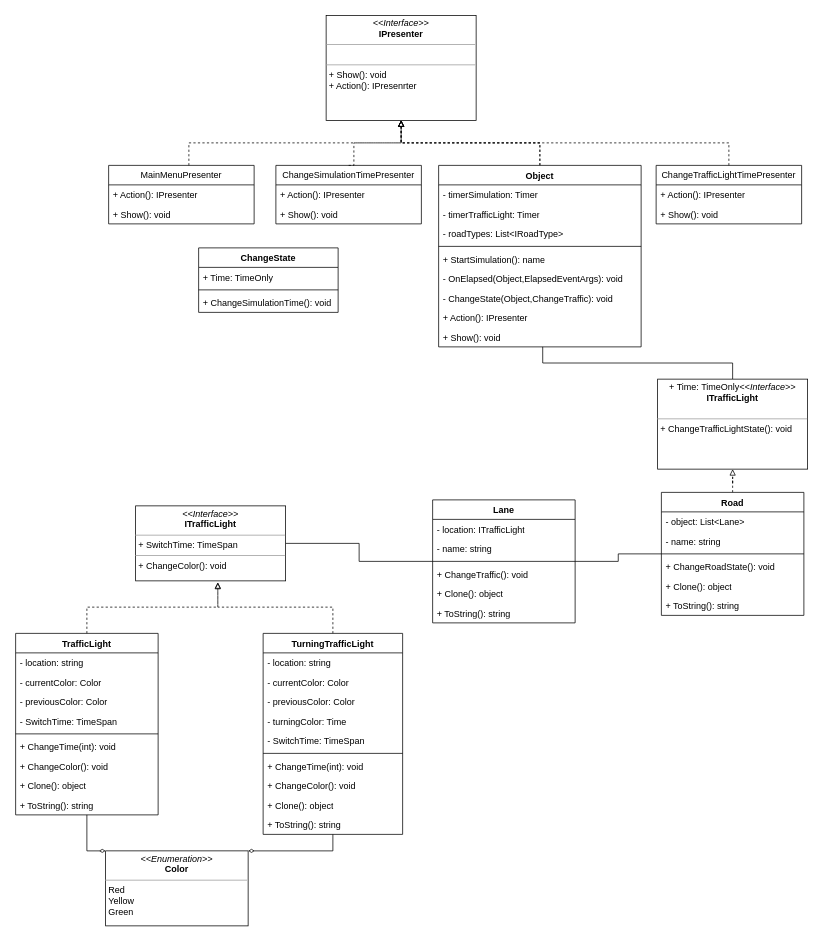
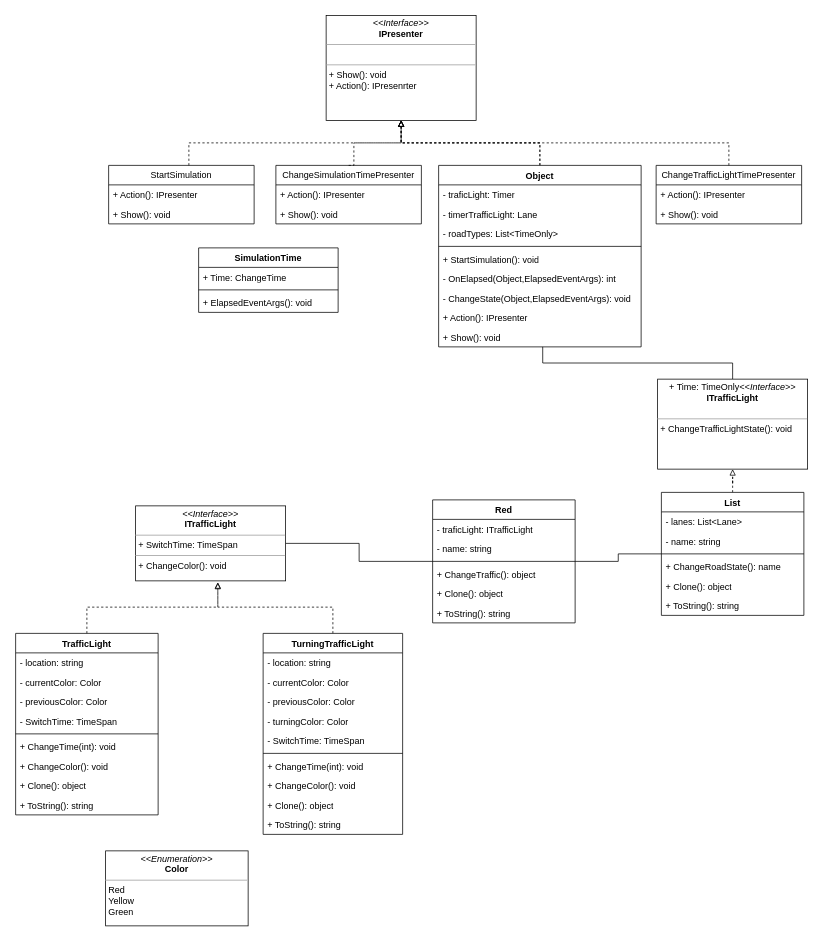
- <mxCell id="56" value="MainMenuPresenter" style="swimlane;fontStyle=0;childLayout=stackLayout;horizontal=1;startSize=26;fillColor=none;horizontalStack=0;resizeParent=1;resizeParentMax=0;resizeLast=0;collapsible=1;marginBottom=0;whiteSpace=wrap;html=1;" vertex="1" parent="1"><mxGeometry x="144" y="220" width="194" height="78" as="geometry" /></mxCell>
+ <mxCell id="56" value="StartSimulation" style="swimlane;fontStyle=0;childLayout=stackLayout;horizontal=1;startSize=26;fillColor=none;horizontalStack=0;resizeParent=1;resizeParentMax=0;resizeLast=0;collapsible=1;marginBottom=0;whiteSpace=wrap;html=1;" vertex="1" parent="1"><mxGeometry x="144" y="220" width="194" height="78" as="geometry" /></mxCell>
- <mxCell id="63" value="- timerSimulation: Timer" style="text;strokeColor=none;fillColor=none;align=left;verticalAlign=top;spacingLeft=4;spacingRight=4;overflow=hidden;rotatable=0;points=[[0,0.5],[1,0.5]];portConstraint=eastwest;whiteSpace=wrap;html=1;" vertex="1" parent="62"><mxGeometry y="26" width="270" height="26" as="geometry" /></mxCell>
+ <mxCell id="63" value="- traficLight: Timer" style="text;strokeColor=none;fillColor=none;align=left;verticalAlign=top;spacingLeft=4;spacingRight=4;overflow=hidden;rotatable=0;points=[[0,0.5],[1,0.5]];portConstraint=eastwest;whiteSpace=wrap;html=1;" vertex="1" parent="62"><mxGeometry y="26" width="270" height="26" as="geometry" /></mxCell>
- <mxCell id="64" value="- timerTrafficLight: Timer" style="text;strokeColor=none;fillColor=none;align=left;verticalAlign=top;spacingLeft=4;spacingRight=4;overflow=hidden;rotatable=0;points=[[0,0.5],[1,0.5]];portConstraint=eastwest;whiteSpace=wrap;html=1;" vertex="1" parent="62"><mxGeometry y="52" width="270" height="26" as="geometry" /></mxCell>
+ <mxCell id="64" value="- timerTrafficLight: Lane" style="text;strokeColor=none;fillColor=none;align=left;verticalAlign=top;spacingLeft=4;spacingRight=4;overflow=hidden;rotatable=0;points=[[0,0.5],[1,0.5]];portConstraint=eastwest;whiteSpace=wrap;html=1;" vertex="1" parent="62"><mxGeometry y="52" width="270" height="26" as="geometry" /></mxCell>
- <mxCell id="65" value="- roadTypes: List&amp;lt;IRoadType&amp;gt;" style="text;strokeColor=none;fillColor=none;align=left;verticalAlign=top;spacingLeft=4;spacingRight=4;overflow=hidden;rotatable=0;points=[[0,0.5],[1,0.5]];portConstraint=eastwest;whiteSpace=wrap;html=1;" vertex="1" parent="62"><mxGeometry y="78" width="270" height="26" as="geometry" /></mxCell>
+ <mxCell id="65" value="- roadTypes: List&amp;lt;TimeOnly&amp;gt;" style="text;strokeColor=none;fillColor=none;align=left;verticalAlign=top;spacingLeft=4;spacingRight=4;overflow=hidden;rotatable=0;points=[[0,0.5],[1,0.5]];portConstraint=eastwest;whiteSpace=wrap;html=1;" vertex="1" parent="62"><mxGeometry y="78" width="270" height="26" as="geometry" /></mxCell>
- <mxCell id="41" value="ChangeState" style="swimlane;fontStyle=1;align=center;verticalAlign=top;childLayout=stackLayout;horizontal=1;startSize=26;horizontalStack=0;resizeParent=1;resizeParentMax=0;resizeLast=0;collapsible=1;marginBottom=0;whiteSpace=wrap;html=1;" vertex="1" parent="1"><mxGeometry x="264" y="330" width="186" height="86" as="geometry" /></mxCell>
+ <mxCell id="41" value="SimulationTime" style="swimlane;fontStyle=1;align=center;verticalAlign=top;childLayout=stackLayout;horizontal=1;startSize=26;horizontalStack=0;resizeParent=1;resizeParentMax=0;resizeLast=0;collapsible=1;marginBottom=0;whiteSpace=wrap;html=1;" vertex="1" parent="1"><mxGeometry x="264" y="330" width="186" height="86" as="geometry" /></mxCell>
- <mxCell id="67" value="+ StartSimulation(): name" style="text;strokeColor=none;fillColor=none;align=left;verticalAlign=top;spacingLeft=4;spacingRight=4;overflow=hidden;rotatable=0;points=[[0,0.5],[1,0.5]];portConstraint=eastwest;whiteSpace=wrap;html=1;" vertex="1" parent="62"><mxGeometry y="112" width="270" height="26" as="geometry" /></mxCell>
+ <mxCell id="67" value="+ StartSimulation(): void" style="text;strokeColor=none;fillColor=none;align=left;verticalAlign=top;spacingLeft=4;spacingRight=4;overflow=hidden;rotatable=0;points=[[0,0.5],[1,0.5]];portConstraint=eastwest;whiteSpace=wrap;html=1;" vertex="1" parent="62"><mxGeometry y="112" width="270" height="26" as="geometry" /></mxCell>
- <mxCell id="42" value="+ Time: TimeOnly" style="text;strokeColor=none;fillColor=none;align=left;verticalAlign=top;spacingLeft=4;spacingRight=4;overflow=hidden;rotatable=0;points=[[0,0.5],[1,0.5]];portConstraint=eastwest;whiteSpace=wrap;html=1;" vertex="1" parent="41"><mxGeometry y="26" width="186" height="26" as="geometry" /></mxCell>
+ <mxCell id="42" value="+ Time: ChangeTime" style="text;strokeColor=none;fillColor=none;align=left;verticalAlign=top;spacingLeft=4;spacingRight=4;overflow=hidden;rotatable=0;points=[[0,0.5],[1,0.5]];portConstraint=eastwest;whiteSpace=wrap;html=1;" vertex="1" parent="41"><mxGeometry y="26" width="186" height="26" as="geometry" /></mxCell>
- <mxCell id="68" value="- OnElapsed(Object,ElapsedEventArgs): void" style="text;strokeColor=none;fillColor=none;align=left;verticalAlign=top;spacingLeft=4;spacingRight=4;overflow=hidden;rotatable=0;points=[[0,0.5],[1,0.5]];portConstraint=eastwest;whiteSpace=wrap;html=1;" vertex="1" parent="62"><mxGeometry y="138" width="270" height="26" as="geometry" /></mxCell>
+ <mxCell id="68" value="- OnElapsed(Object,ElapsedEventArgs): int" style="text;strokeColor=none;fillColor=none;align=left;verticalAlign=top;spacingLeft=4;spacingRight=4;overflow=hidden;rotatable=0;points=[[0,0.5],[1,0.5]];portConstraint=eastwest;whiteSpace=wrap;html=1;" vertex="1" parent="62"><mxGeometry y="138" width="270" height="26" as="geometry" /></mxCell>
- <mxCell id="69" value="- ChangeState(Object,ChangeTraffic): void" style="text;strokeColor=none;fillColor=none;align=left;verticalAlign=top;spacingLeft=4;spacingRight=4;overflow=hidden;rotatable=0;points=[[0,0.5],[1,0.5]];portConstraint=eastwest;whiteSpace=wrap;html=1;" vertex="1" parent="62"><mxGeometry y="164" width="270" height="26" as="geometry" /></mxCell>
+ <mxCell id="69" value="- ChangeState(Object,ElapsedEventArgs): void" style="text;strokeColor=none;fillColor=none;align=left;verticalAlign=top;spacingLeft=4;spacingRight=4;overflow=hidden;rotatable=0;points=[[0,0.5],[1,0.5]];portConstraint=eastwest;whiteSpace=wrap;html=1;" vertex="1" parent="62"><mxGeometry y="164" width="270" height="26" as="geometry" /></mxCell>
- <mxCell id="44" value="+ ChangeSimulationTime(): void" style="text;strokeColor=none;fillColor=none;align=left;verticalAlign=top;spacingLeft=4;spacingRight=4;overflow=hidden;rotatable=0;points=[[0,0.5],[1,0.5]];portConstraint=eastwest;whiteSpace=wrap;html=1;" vertex="1" parent="41"><mxGeometry y="60" width="186" height="26" as="geometry" /></mxCell>
+ <mxCell id="44" value="+ ElapsedEventArgs(): void" style="text;strokeColor=none;fillColor=none;align=left;verticalAlign=top;spacingLeft=4;spacingRight=4;overflow=hidden;rotatable=0;points=[[0,0.5],[1,0.5]];portConstraint=eastwest;whiteSpace=wrap;html=1;" vertex="1" parent="41"><mxGeometry y="60" width="186" height="26" as="geometry" /></mxCell>
- <mxCell id="11" value="Road" style="swimlane;fontStyle=1;align=center;verticalAlign=top;childLayout=stackLayout;horizontal=1;startSize=26;horizontalStack=0;resizeParent=1;resizeParentMax=0;resizeLast=0;collapsible=1;marginBottom=0;whiteSpace=wrap;html=1;" vertex="1" parent="1"><mxGeometry x="881" y="656" width="190" height="164" as="geometry" /></mxCell>
+ <mxCell id="11" value="List" style="swimlane;fontStyle=1;align=center;verticalAlign=top;childLayout=stackLayout;horizontal=1;startSize=26;horizontalStack=0;resizeParent=1;resizeParentMax=0;resizeLast=0;collapsible=1;marginBottom=0;whiteSpace=wrap;html=1;" vertex="1" parent="1"><mxGeometry x="881" y="656" width="190" height="164" as="geometry" /></mxCell>
- <mxCell id="3" value="Lane" style="swimlane;fontStyle=1;align=center;verticalAlign=top;childLayout=stackLayout;horizontal=1;startSize=26;horizontalStack=0;resizeParent=1;resizeParentMax=0;resizeLast=0;collapsible=1;marginBottom=0;whiteSpace=wrap;html=1;" vertex="1" parent="1"><mxGeometry x="576" y="666" width="190" height="164" as="geometry" /></mxCell>
+ <mxCell id="3" value="Red" style="swimlane;fontStyle=1;align=center;verticalAlign=top;childLayout=stackLayout;horizontal=1;startSize=26;horizontalStack=0;resizeParent=1;resizeParentMax=0;resizeLast=0;collapsible=1;marginBottom=0;whiteSpace=wrap;html=1;" vertex="1" parent="1"><mxGeometry x="576" y="666" width="190" height="164" as="geometry" /></mxCell>
- <mxCell id="12" value="- object: List&amp;lt;Lane&amp;gt;" style="text;strokeColor=none;fillColor=none;align=left;verticalAlign=top;spacingLeft=4;spacingRight=4;overflow=hidden;rotatable=0;points=[[0,0.5],[1,0.5]];portConstraint=eastwest;whiteSpace=wrap;html=1;" vertex="1" parent="11"><mxGeometry y="26" width="190" height="26" as="geometry" /></mxCell>
+ <mxCell id="12" value="- lanes: List&amp;lt;Lane&amp;gt;" style="text;strokeColor=none;fillColor=none;align=left;verticalAlign=top;spacingLeft=4;spacingRight=4;overflow=hidden;rotatable=0;points=[[0,0.5],[1,0.5]];portConstraint=eastwest;whiteSpace=wrap;html=1;" vertex="1" parent="11"><mxGeometry y="26" width="190" height="26" as="geometry" /></mxCell>
- <mxCell id="4" value="- location: ITrafficLight" style="text;strokeColor=none;fillColor=none;align=left;verticalAlign=top;spacingLeft=4;spacingRight=4;overflow=hidden;rotatable=0;points=[[0,0.5],[1,0.5]];portConstraint=eastwest;whiteSpace=wrap;html=1;" vertex="1" parent="3"><mxGeometry y="26" width="190" height="26" as="geometry" /></mxCell>
+ <mxCell id="4" value="- traficLight: ITrafficLight" style="text;strokeColor=none;fillColor=none;align=left;verticalAlign=top;spacingLeft=4;spacingRight=4;overflow=hidden;rotatable=0;points=[[0,0.5],[1,0.5]];portConstraint=eastwest;whiteSpace=wrap;html=1;" vertex="1" parent="3"><mxGeometry y="26" width="190" height="26" as="geometry" /></mxCell>
- <mxCell id="15" value="+ ChangeRoadState(): void" style="text;strokeColor=none;fillColor=none;align=left;verticalAlign=top;spacingLeft=4;spacingRight=4;overflow=hidden;rotatable=0;points=[[0,0.5],[1,0.5]];portConstraint=eastwest;whiteSpace=wrap;html=1;" vertex="1" parent="11"><mxGeometry y="86" width="190" height="26" as="geometry" /></mxCell>
+ <mxCell id="15" value="+ ChangeRoadState(): name" style="text;strokeColor=none;fillColor=none;align=left;verticalAlign=top;spacingLeft=4;spacingRight=4;overflow=hidden;rotatable=0;points=[[0,0.5],[1,0.5]];portConstraint=eastwest;whiteSpace=wrap;html=1;" vertex="1" parent="11"><mxGeometry y="86" width="190" height="26" as="geometry" /></mxCell>
- <mxCell id="7" value="+ ChangeTraffic(): void" style="text;strokeColor=none;fillColor=none;align=left;verticalAlign=top;spacingLeft=4;spacingRight=4;overflow=hidden;rotatable=0;points=[[0,0.5],[1,0.5]];portConstraint=eastwest;whiteSpace=wrap;html=1;" vertex="1" parent="3"><mxGeometry y="86" width="190" height="26" as="geometry" /></mxCell>
+ <mxCell id="7" value="+ ChangeTraffic(): object" style="text;strokeColor=none;fillColor=none;align=left;verticalAlign=top;spacingLeft=4;spacingRight=4;overflow=hidden;rotatable=0;points=[[0,0.5],[1,0.5]];portConstraint=eastwest;whiteSpace=wrap;html=1;" vertex="1" parent="3"><mxGeometry y="86" width="190" height="26" as="geometry" /></mxCell>
- <mxCell id="34" value="- turningColor: Time" style="text;strokeColor=none;fillColor=none;align=left;verticalAlign=top;spacingLeft=4;spacingRight=4;overflow=hidden;rotatable=0;points=[[0,0.5],[1,0.5]];portConstraint=eastwest;whiteSpace=wrap;html=1;" vertex="1" parent="30"><mxGeometry y="104" width="186" height="26" as="geometry" /></mxCell>
+ <mxCell id="34" value="- turningColor: Color" style="text;strokeColor=none;fillColor=none;align=left;verticalAlign=top;spacingLeft=4;spacingRight=4;overflow=hidden;rotatable=0;points=[[0,0.5],[1,0.5]];portConstraint=eastwest;whiteSpace=wrap;html=1;" vertex="1" parent="30"><mxGeometry y="104" width="186" height="26" as="geometry" /></mxCell>
- <mxCell id="75" style="edgeStyle=orthogonalEdgeStyle;rounded=0;orthogonalLoop=1;jettySize=auto;html=1;endArrow=none;endFill=0;startArrow=diamondThin;startFill=0;" edge="1" parent="1" source="76" target="19"><mxGeometry relative="1" as="geometry"><Array as="points"><mxPoint x="275" y="1134" /><mxPoint x="115" y="1134" /></Array></mxGeometry></mxCell>
- <mxCell id="74" style="edgeStyle=orthogonalEdgeStyle;rounded=0;orthogonalLoop=1;jettySize=auto;html=1;endArrow=none;endFill=0;startArrow=diamondThin;startFill=0;" edge="1" parent="1" source="76" target="30"><mxGeometry relative="1" as="geometry"><Array as="points"><mxPoint x="275" y="1134" /><mxPoint x="443" y="1134" /></Array></mxGeometry></mxCell>
